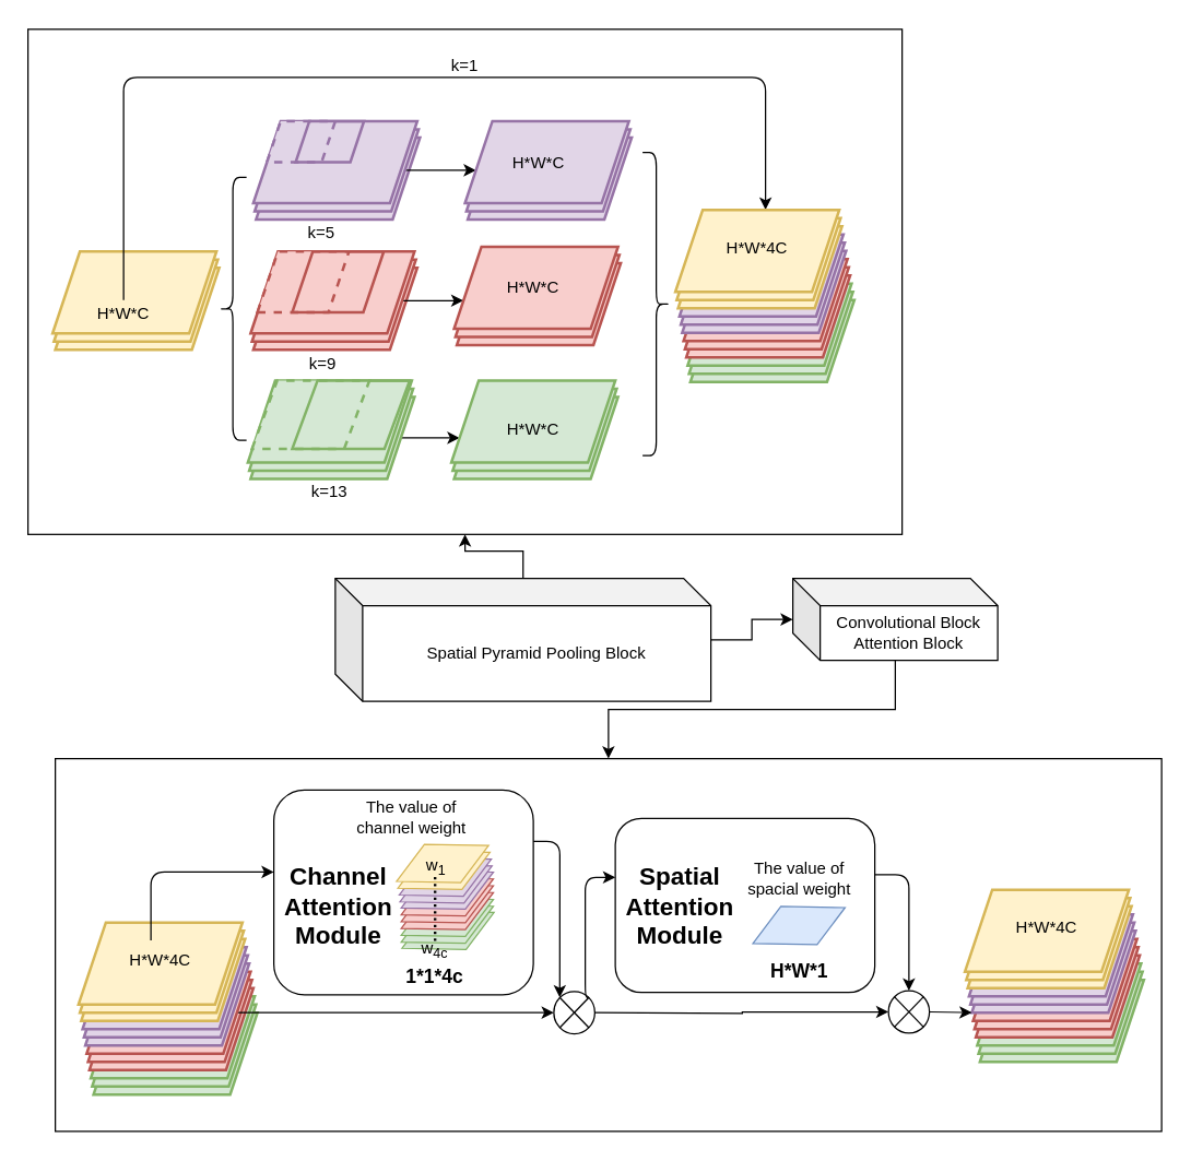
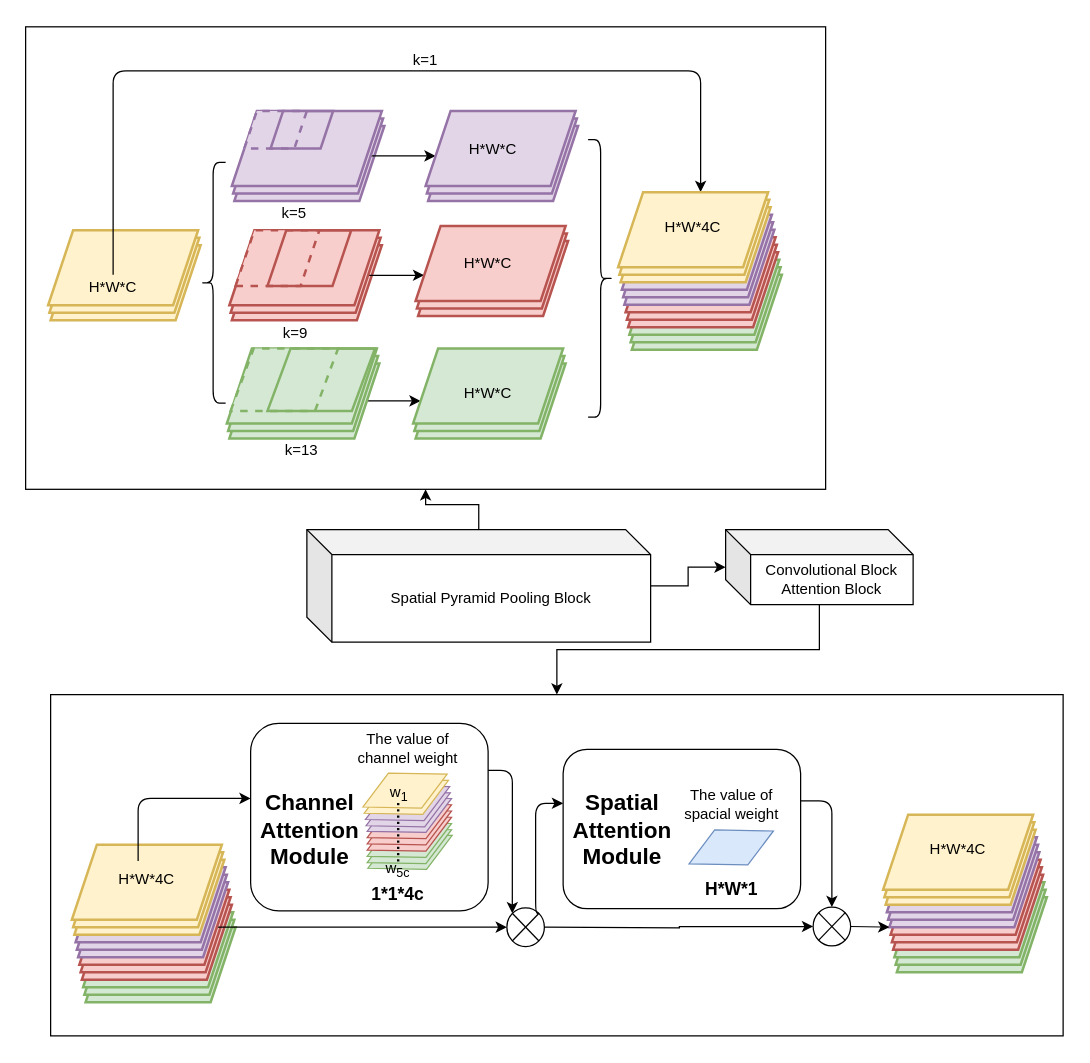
- <mxCell id="91" value="The value of channel weight" style="text;html=1;strokeColor=none;fillColor=none;align=center;verticalAlign=middle;whiteSpace=wrap;rounded=0;opacity=0;" vertex="1" parent="1"><mxGeometry x="245.5" y="588" width="110" height="20" as="geometry" /></mxCell>
+ <mxCell id="91" value="The value of channel weight" style="text;html=1;strokeColor=none;fillColor=none;align=center;verticalAlign=middle;whiteSpace=wrap;rounded=0;opacity=0;" vertex="1" parent="1"><mxGeometry x="270.5" y="588" width="110" height="20" as="geometry" /></mxCell>
- <mxCell id="96" value="w&lt;sub&gt;4c&lt;/sub&gt;" style="text;html=1;strokeColor=none;fillColor=none;align=center;verticalAlign=middle;whiteSpace=wrap;rounded=0;opacity=0;" vertex="1" parent="1"><mxGeometry x="298" y="685" width="40" height="20" as="geometry" /></mxCell>
+ <mxCell id="96" value="w&lt;sub&gt;5c&lt;/sub&gt;" style="text;html=1;strokeColor=none;fillColor=none;align=center;verticalAlign=middle;whiteSpace=wrap;rounded=0;opacity=0;" vertex="1" parent="1"><mxGeometry x="298" y="685" width="40" height="20" as="geometry" /></mxCell>
